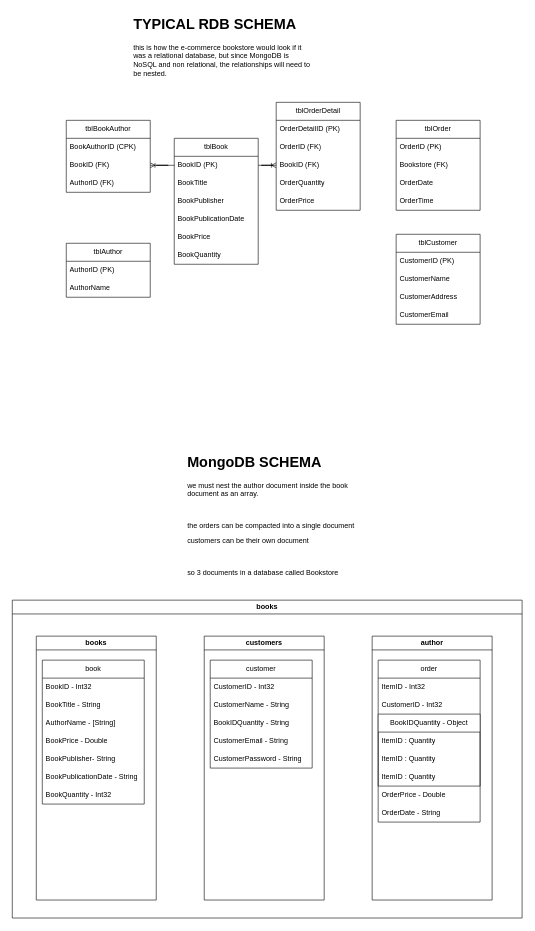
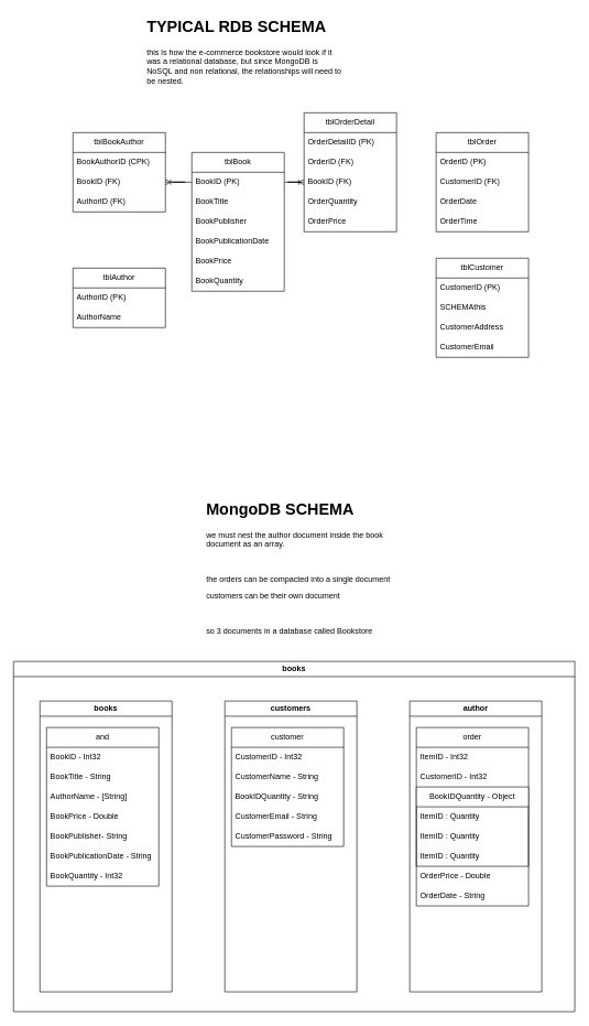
- <mxCell id="14" value="&lt;div&gt;Bookstore (FK)&lt;/div&gt;" style="text;strokeColor=none;fillColor=none;align=left;verticalAlign=middle;spacingLeft=4;spacingRight=4;overflow=hidden;points=[[0,0.5],[1,0.5]];portConstraint=eastwest;rotatable=0;whiteSpace=wrap;html=1;" parent="12" vertex="1"><mxGeometry y="60" width="140" height="30" as="geometry" /></mxCell>
+ <mxCell id="14" value="&lt;div&gt;CustomerID (FK)&lt;/div&gt;" style="text;strokeColor=none;fillColor=none;align=left;verticalAlign=middle;spacingLeft=4;spacingRight=4;overflow=hidden;points=[[0,0.5],[1,0.5]];portConstraint=eastwest;rotatable=0;whiteSpace=wrap;html=1;" parent="12" vertex="1"><mxGeometry y="60" width="140" height="30" as="geometry" /></mxCell>
- <mxCell id="25" value="CustomerName" style="text;strokeColor=none;fillColor=none;align=left;verticalAlign=middle;spacingLeft=4;spacingRight=4;overflow=hidden;points=[[0,0.5],[1,0.5]];portConstraint=eastwest;rotatable=0;whiteSpace=wrap;html=1;" parent="23" vertex="1"><mxGeometry y="60" width="140" height="30" as="geometry" /></mxCell>
+ <mxCell id="25" value="SCHEMAthis" style="text;strokeColor=none;fillColor=none;align=left;verticalAlign=middle;spacingLeft=4;spacingRight=4;overflow=hidden;points=[[0,0.5],[1,0.5]];portConstraint=eastwest;rotatable=0;whiteSpace=wrap;html=1;" parent="23" vertex="1"><mxGeometry y="60" width="140" height="30" as="geometry" /></mxCell>
- <mxCell id="38" value="book" style="swimlane;fontStyle=0;childLayout=stackLayout;horizontal=1;startSize=30;horizontalStack=0;resizeParent=1;resizeParentMax=0;resizeLast=0;collapsible=1;marginBottom=0;whiteSpace=wrap;html=1;" parent="37" vertex="1"><mxGeometry x="10" y="40" width="170" height="240" as="geometry" /></mxCell>
+ <mxCell id="38" value="and" style="swimlane;fontStyle=0;childLayout=stackLayout;horizontal=1;startSize=30;horizontalStack=0;resizeParent=1;resizeParentMax=0;resizeLast=0;collapsible=1;marginBottom=0;whiteSpace=wrap;html=1;" parent="37" vertex="1"><mxGeometry x="10" y="40" width="170" height="240" as="geometry" /></mxCell>
